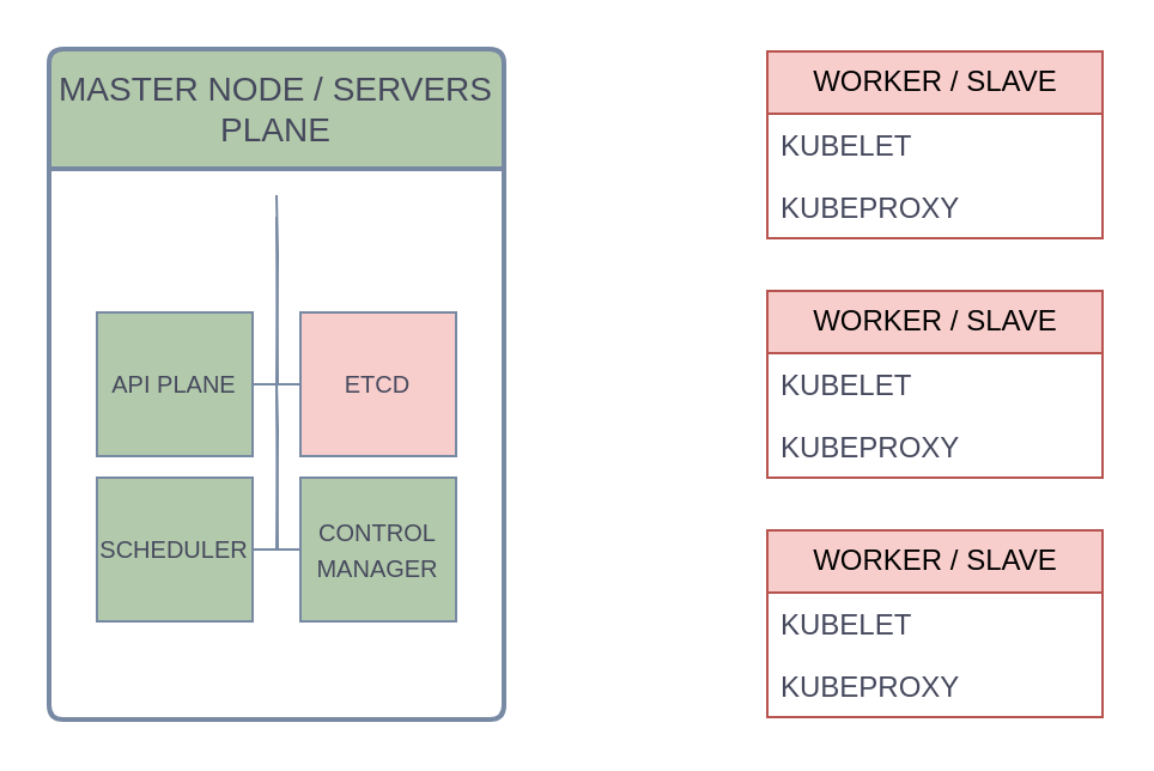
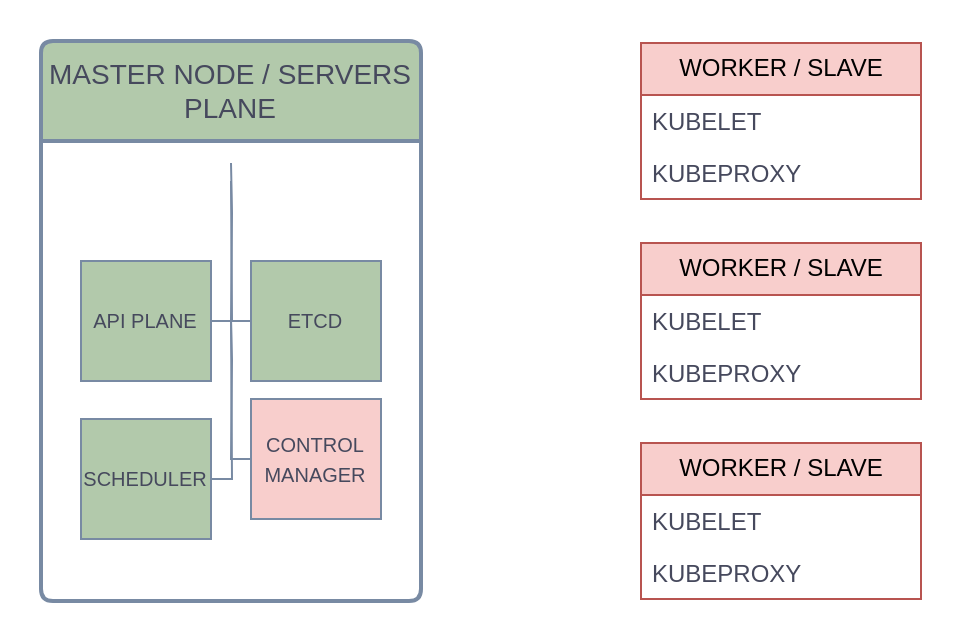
- <mxCell id="15" value="&lt;font style=&quot;font-size: 10px;&quot;&gt;ETCD&lt;/font&gt;" style="whiteSpace=wrap;html=1;align=center;verticalAlign=middle;treeFolding=1;treeMoving=1;labelBackgroundColor=none;fillColor=#f8cecc;strokeColor=#788AA3;fontColor=#46495D;" vertex="1" parent="1"><mxGeometry x="125" y="130" width="65" height="60" as="geometry" /></mxCell>
+ <mxCell id="15" value="&lt;font style=&quot;font-size: 10px;&quot;&gt;ETCD&lt;/font&gt;" style="whiteSpace=wrap;html=1;align=center;verticalAlign=middle;treeFolding=1;treeMoving=1;labelBackgroundColor=none;fillColor=#B2C9AB;strokeColor=#788AA3;fontColor=#46495D;" vertex="1" parent="1"><mxGeometry x="125" y="130" width="65" height="60" as="geometry" /></mxCell>
- <mxCell id="18" value="&lt;p style=&quot;line-height: 120%;&quot;&gt;&lt;font style=&quot;font-size: 10px;&quot;&gt;SCHEDULER&lt;/font&gt;&lt;/p&gt;" style="whiteSpace=wrap;html=1;align=center;verticalAlign=middle;treeFolding=1;treeMoving=1;labelBackgroundColor=none;fillColor=#B2C9AB;strokeColor=#788AA3;fontColor=#46495D;" vertex="1" parent="1"><mxGeometry x="40" y="199" width="65" height="60" as="geometry" /></mxCell>
+ <mxCell id="18" value="&lt;p style=&quot;line-height: 120%;&quot;&gt;&lt;font style=&quot;font-size: 10px;&quot;&gt;SCHEDULER&lt;/font&gt;&lt;/p&gt;" style="whiteSpace=wrap;html=1;align=center;verticalAlign=middle;treeFolding=1;treeMoving=1;labelBackgroundColor=none;fillColor=#B2C9AB;strokeColor=#788AA3;fontColor=#46495D;" vertex="1" parent="1"><mxGeometry x="40" y="209" width="65" height="60" as="geometry" /></mxCell>
- <mxCell id="19" value="&lt;font style=&quot;font-size: 10px;&quot;&gt;CONTROL MANAGER&lt;/font&gt;" style="whiteSpace=wrap;html=1;align=center;verticalAlign=middle;treeFolding=1;treeMoving=1;labelBackgroundColor=none;fillColor=#B2C9AB;strokeColor=#788AA3;fontColor=#46495D;" vertex="1" parent="1"><mxGeometry x="125" y="199" width="65" height="60" as="geometry" /></mxCell>
+ <mxCell id="19" value="&lt;font style=&quot;font-size: 10px;&quot;&gt;CONTROL MANAGER&lt;/font&gt;" style="whiteSpace=wrap;html=1;align=center;verticalAlign=middle;treeFolding=1;treeMoving=1;labelBackgroundColor=none;fillColor=#f8cecc;strokeColor=#788AA3;fontColor=#46495D;" vertex="1" parent="1"><mxGeometry x="125" y="199" width="65" height="60" as="geometry" /></mxCell>
